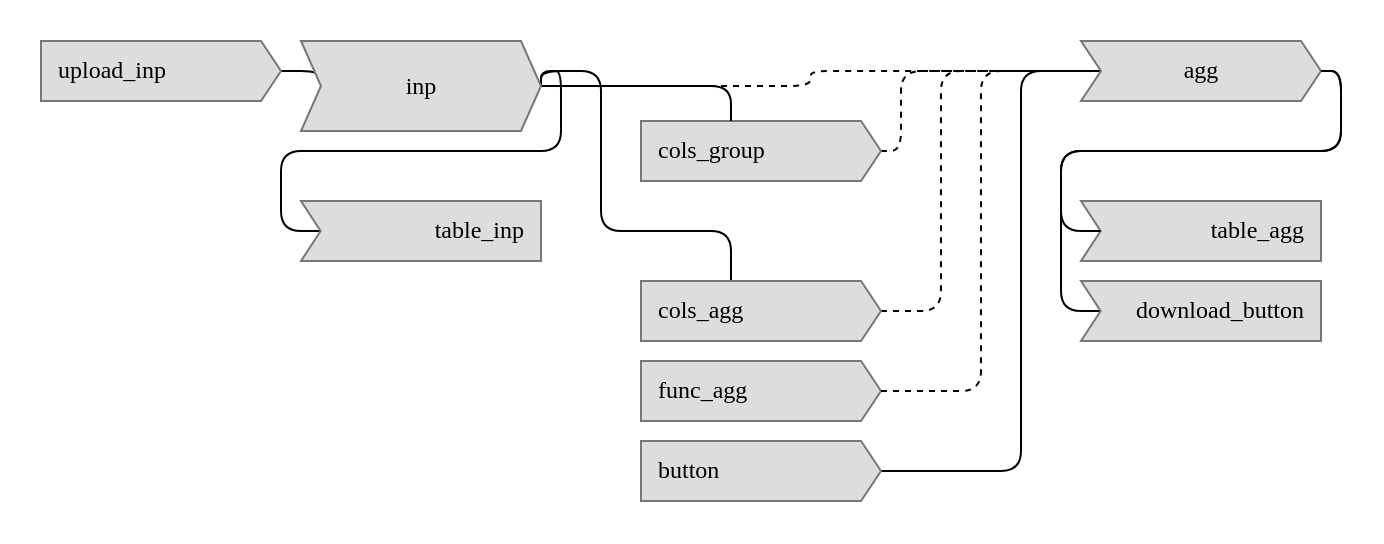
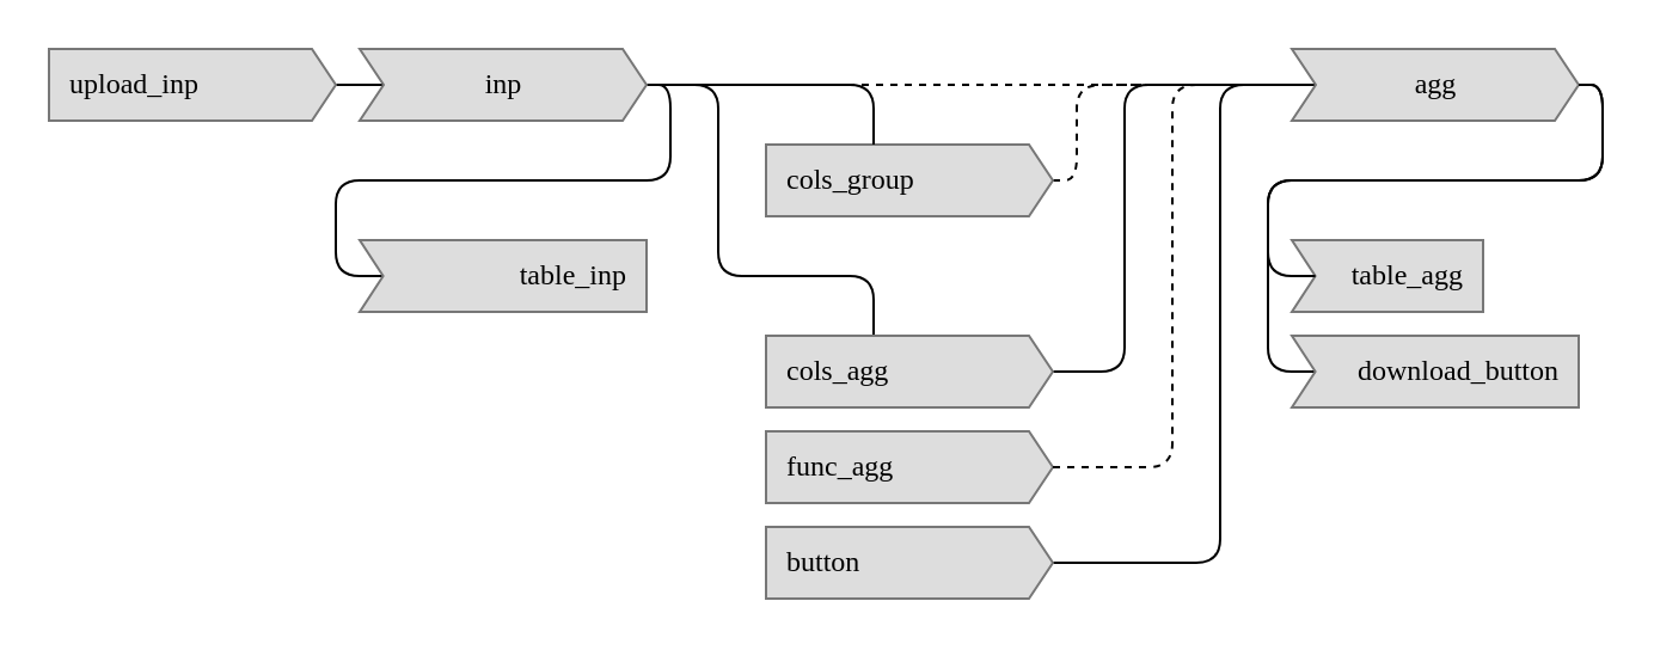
- <mxCell id="18" value="&lt;font face=&quot;Roboto Mono&quot; data-font-src=&quot;https://fonts.googleapis.com/css?family=Roboto+Mono&quot;&gt;inp&lt;br&gt;&lt;/font&gt;" style="html=1;shadow=0;dashed=0;align=center;verticalAlign=middle;shape=mxgraph.arrows2.arrow;dy=0;dx=10;notch=10;strokeColor=#777777;fillColor=#dddddd;rounded=1;spacingLeft=7;spacingRight=7;" parent="1" vertex="1"><mxGeometry x="150" y="20" width="120" height="45" as="geometry" /></mxCell>
+ <mxCell id="18" value="&lt;font face=&quot;Roboto Mono&quot; data-font-src=&quot;https://fonts.googleapis.com/css?family=Roboto+Mono&quot;&gt;inp&lt;br&gt;&lt;/font&gt;" style="html=1;shadow=0;dashed=0;align=center;verticalAlign=middle;shape=mxgraph.arrows2.arrow;dy=0;dx=10;notch=10;strokeColor=#777777;fillColor=#dddddd;rounded=1;spacingLeft=7;spacingRight=7;" parent="1" vertex="1"><mxGeometry x="150" y="20" width="120" height="30" as="geometry" /></mxCell>
- <mxCell id="6" style="edgeStyle=orthogonalEdgeStyle;rounded=1;orthogonalLoop=1;jettySize=auto;html=1;entryX=0;entryY=0.5;entryDx=10;entryDy=0;entryPerimeter=0;fontFamily=Roboto Mono;fontSource=https%3A%2F%2Ffonts.googleapis.com%2Fcss%3Ffamily%3DRoboto%2BMono;endArrow=none;endFill=0;dashed=1;exitX=1;exitY=0.5;exitDx=0;exitDy=0;exitPerimeter=0;" parent="1" source="19" target="12" edge="1"><mxGeometry relative="1" as="geometry"><mxPoint x="470" y="200" as="sourcePoint" /><Array as="points"><mxPoint x="470" y="155" /><mxPoint x="470" y="35" /></Array></mxGeometry></mxCell>
+ <mxCell id="6" style="edgeStyle=orthogonalEdgeStyle;rounded=1;orthogonalLoop=1;jettySize=auto;html=1;entryX=0;entryY=0.5;entryDx=10;entryDy=0;entryPerimeter=0;fontFamily=Roboto Mono;fontSource=https%3A%2F%2Ffonts.googleapis.com%2Fcss%3Ffamily%3DRoboto%2BMono;endArrow=none;endFill=0;dashed=0;exitX=1;exitY=0.5;exitDx=0;exitDy=0;exitPerimeter=0;" parent="1" source="19" target="12" edge="1"><mxGeometry relative="1" as="geometry"><mxPoint x="470" y="200" as="sourcePoint" /><Array as="points"><mxPoint x="470" y="155" /><mxPoint x="470" y="35" /></Array></mxGeometry></mxCell>
- <mxCell id="14" value="table_agg" style="html=1;shadow=0;dashed=0;align=right;verticalAlign=middle;shape=mxgraph.arrows2.arrow;dy=0;dx=0;notch=9.81;fontFamily=Roboto Mono;fontSource=https%3A%2F%2Ffonts.googleapis.com%2Fcss%3Ffamily%3DRoboto%2BMono;strokeColor=#777777;fillColor=#dddddd;rounded=1;spacingRight=7;spacingLeft=7;" parent="1" vertex="1"><mxGeometry x="540" y="100" width="120" height="30" as="geometry" /></mxCell>
+ <mxCell id="14" value="table_agg" style="html=1;shadow=0;dashed=0;align=right;verticalAlign=middle;shape=mxgraph.arrows2.arrow;dy=0;dx=0;notch=9.81;fontFamily=Roboto Mono;fontSource=https%3A%2F%2Ffonts.googleapis.com%2Fcss%3Ffamily%3DRoboto%2BMono;strokeColor=#777777;fillColor=#dddddd;rounded=1;spacingRight=7;spacingLeft=7;" parent="1" vertex="1"><mxGeometry x="540" y="100" width="80" height="30" as="geometry" /></mxCell>
